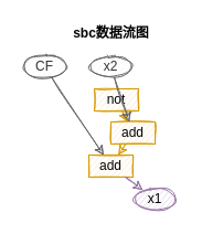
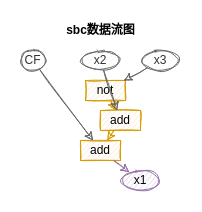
- <mxCell id="3" value="CF" style="ellipse;whiteSpace=wrap;html=1;fillColor=#f5f5f5;fontColor=#333333;strokeColor=#666666;sketch=1;" parent="1" vertex="1"><mxGeometry x="20" y="50" width="40" height="20" as="geometry" /></mxCell>
+ <mxCell id="3" value="CF" style="ellipse;whiteSpace=wrap;html=1;fillColor=#f5f5f5;fontColor=#333333;strokeColor=#666666;sketch=1;" parent="1" vertex="1"><mxGeometry x="20" y="50" width="25" height="20" as="geometry" /></mxCell>
+ <mxCell id="5" value="x3" style="ellipse;whiteSpace=wrap;html=1;fillColor=#f5f5f5;fontColor=#333333;strokeColor=#666666;sketch=1;" parent="1" vertex="1"><mxGeometry x="140" y="50" width="40" height="20" as="geometry" /></mxCell>
+ <mxCell id="9" value="" style="endArrow=classic;html=1;rounded=0;fillColor=#f5f5f5;strokeColor=#666666;sketch=1;" parent="1" source="5" target="6" edge="1"><mxGeometry width="50" height="50" relative="1" as="geometry"><mxPoint x="-30" y="190" as="sourcePoint" /><mxPoint x="20" y="140" as="targetPoint" /></mxGeometry></mxCell>
